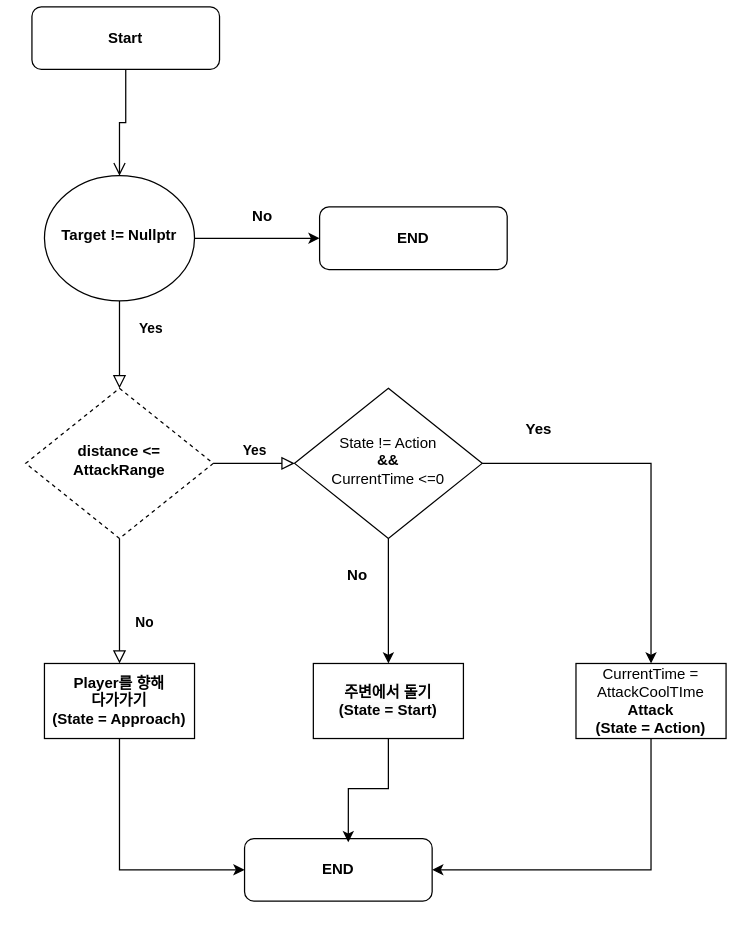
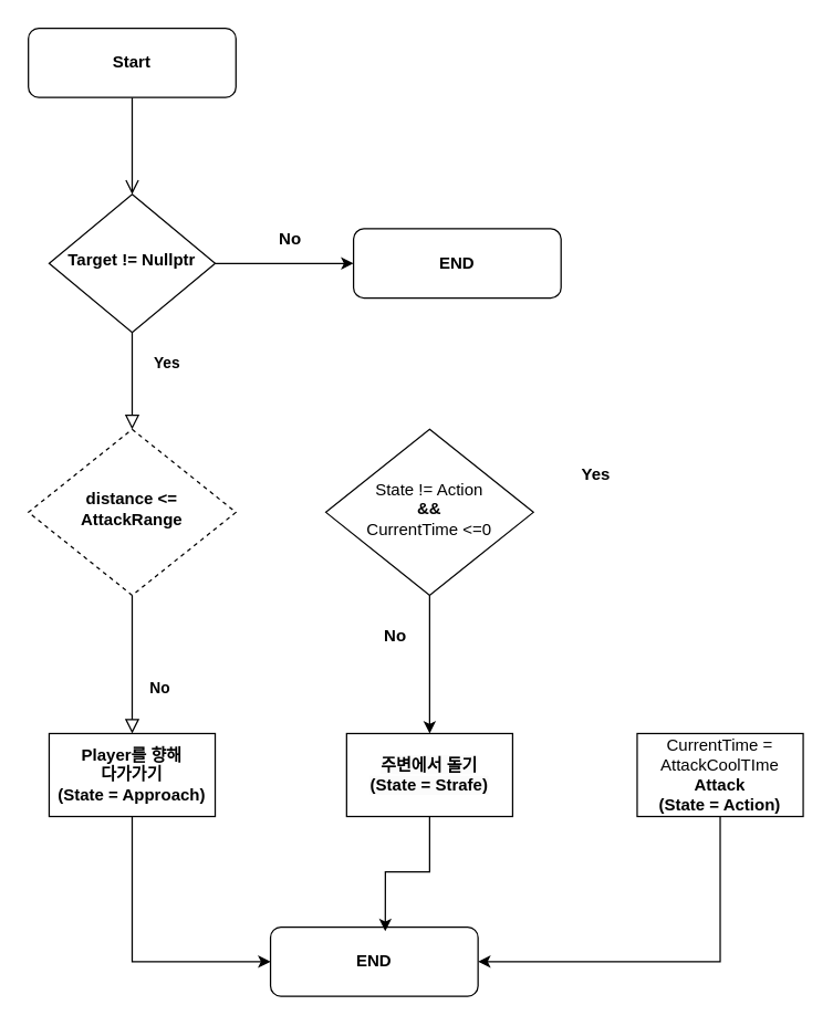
- <mxCell id="3" value="&lt;b&gt;Start&lt;/b&gt;" style="rounded=1;whiteSpace=wrap;html=1;fontSize=12;glass=0;strokeWidth=1;shadow=0;" parent="1" vertex="1"><mxGeometry x="25" y="5" width="150" height="50" as="geometry" /></mxCell>
+ <mxCell id="3" value="&lt;b&gt;Start&lt;/b&gt;" style="rounded=1;whiteSpace=wrap;html=1;fontSize=12;glass=0;strokeWidth=1;shadow=0;" parent="1" vertex="1"><mxGeometry x="20" y="20" width="150" height="50" as="geometry" /></mxCell>
- <mxCell id="6" value="&lt;b&gt;Target != Nullptr&lt;/b&gt;" style="ellipse;whiteSpace=wrap;html=1;shadow=0;fontFamily=Helvetica;fontSize=12;align=center;strokeWidth=1;spacing=6;spacingTop=-4;" parent="1" vertex="1"><mxGeometry x="35" y="140" width="120" height="100" as="geometry" /></mxCell>
+ <mxCell id="6" value="&lt;b&gt;Target != Nullptr&lt;/b&gt;" style="rhombus;whiteSpace=wrap;html=1;shadow=0;fontFamily=Helvetica;fontSize=12;align=center;strokeWidth=1;spacing=6;spacingTop=-4;" parent="1" vertex="1"><mxGeometry x="35" y="140" width="120" height="100" as="geometry" /></mxCell>
- <mxCell id="8" value="&lt;b&gt;Yes&lt;/b&gt;" style="edgeStyle=orthogonalEdgeStyle;rounded=0;html=1;jettySize=auto;orthogonalLoop=1;fontSize=11;endArrow=block;endFill=0;endSize=8;strokeWidth=1;shadow=0;labelBackgroundColor=none;entryX=0;entryY=0.5;entryDx=0;entryDy=0;" parent="1" source="9" target="13" edge="1"><mxGeometry y="10" relative="1" as="geometry"><mxPoint as="offset" /><mxPoint x="230" y="410" as="targetPoint" /></mxGeometry></mxCell>
- <mxCell id="11" style="edgeStyle=orthogonalEdgeStyle;rounded=0;orthogonalLoop=1;jettySize=auto;html=1;entryX=0.5;entryY=0;entryDx=0;entryDy=0;" edge="1" parent="1" source="13" target="21"><mxGeometry relative="1" as="geometry"><mxPoint x="480" y="370" as="targetPoint" /></mxGeometry></mxCell>
- <mxCell id="17" value="&lt;br&gt;&lt;b style=&quot;border-color: var(--border-color); color: rgb(0, 0, 0); font-family: Helvetica; font-size: 12px; font-style: normal; font-variant-ligatures: normal; font-variant-caps: normal; letter-spacing: normal; orphans: 2; text-indent: 0px; text-transform: none; widows: 2; word-spacing: 0px; -webkit-text-stroke-width: 0px; background-color: rgb(251, 251, 251); text-decoration-thickness: initial; text-decoration-style: initial; text-decoration-color: initial;&quot;&gt;주변에서 돌기&lt;br style=&quot;border-color: var(--border-color);&quot;&gt;(State = Start)&lt;/b&gt;&lt;div&gt;&lt;br/&gt;&lt;/div&gt;" style="rounded=0;whiteSpace=wrap;html=1;align=center;" vertex="1" parent="1"><mxGeometry x="250" y="530" width="120" height="60" as="geometry" /></mxCell>
+ <mxCell id="17" value="&lt;br&gt;&lt;b style=&quot;border-color: var(--border-color); color: rgb(0, 0, 0); font-family: Helvetica; font-size: 12px; font-style: normal; font-variant-ligatures: normal; font-variant-caps: normal; letter-spacing: normal; orphans: 2; text-indent: 0px; text-transform: none; widows: 2; word-spacing: 0px; -webkit-text-stroke-width: 0px; background-color: rgb(251, 251, 251); text-decoration-thickness: initial; text-decoration-style: initial; text-decoration-color: initial;&quot;&gt;주변에서 돌기&lt;br style=&quot;border-color: var(--border-color);&quot;&gt;(State = Strafe)&lt;/b&gt;&lt;div&gt;&lt;br/&gt;&lt;/div&gt;" style="rounded=0;whiteSpace=wrap;html=1;align=center;" vertex="1" parent="1"><mxGeometry x="250" y="530" width="120" height="60" as="geometry" /></mxCell>
